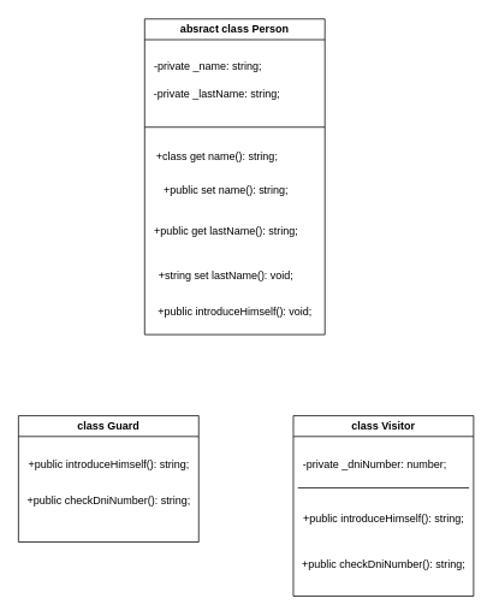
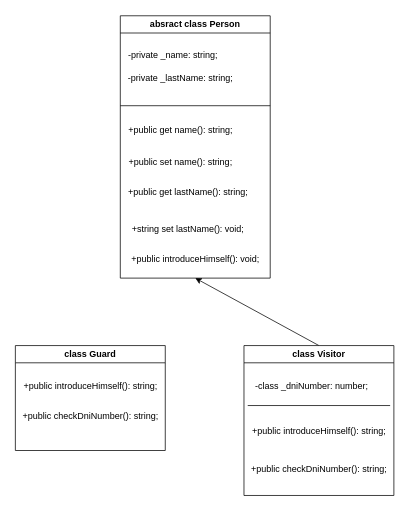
- <mxCell id="8" value="+class get name(): string;" style="text;html=1;align=center;verticalAlign=middle;resizable=0;points=[];autosize=1;strokeColor=none;fillColor=none;" vertex="1" parent="2"><mxGeometry y="138" width="160" height="30" as="geometry" /></mxCell>
+ <mxCell id="8" value="+public get name(): string;" style="text;html=1;align=center;verticalAlign=middle;resizable=0;points=[];autosize=1;strokeColor=none;fillColor=none;" vertex="1" parent="2"><mxGeometry y="138" width="160" height="30" as="geometry" /></mxCell>
- <mxCell id="5" value="+public set name(): string;" style="text;html=1;align=center;verticalAlign=middle;resizable=0;points=[];autosize=1;strokeColor=none;fillColor=none;" vertex="1" parent="2"><mxGeometry x="10" y="175" width="160" height="30" as="geometry" /></mxCell>
+ <mxCell id="5" value="+public set name(): string;" style="text;html=1;align=center;verticalAlign=middle;resizable=0;points=[];autosize=1;strokeColor=none;fillColor=none;" vertex="1" parent="2"><mxGeometry y="180" width="160" height="30" as="geometry" /></mxCell>
+ <mxCell id="14" style="edgeStyle=none;html=1;exitX=0.5;exitY=0;exitDx=0;exitDy=0;entryX=0.5;entryY=1;entryDx=0;entryDy=0;" edge="1" parent="1" source="15" target="2"><mxGeometry relative="1" as="geometry" /></mxCell>
- <mxCell id="18" value="-private _dniNumber: number;" style="text;html=1;align=center;verticalAlign=middle;resizable=0;points=[];autosize=1;strokeColor=none;fillColor=none;" vertex="1" parent="15"><mxGeometry y="40" width="180" height="30" as="geometry" /></mxCell>
+ <mxCell id="18" value="-class _dniNumber: number;" style="text;html=1;align=center;verticalAlign=middle;resizable=0;points=[];autosize=1;strokeColor=none;fillColor=none;" vertex="1" parent="15"><mxGeometry y="40" width="180" height="30" as="geometry" /></mxCell>
